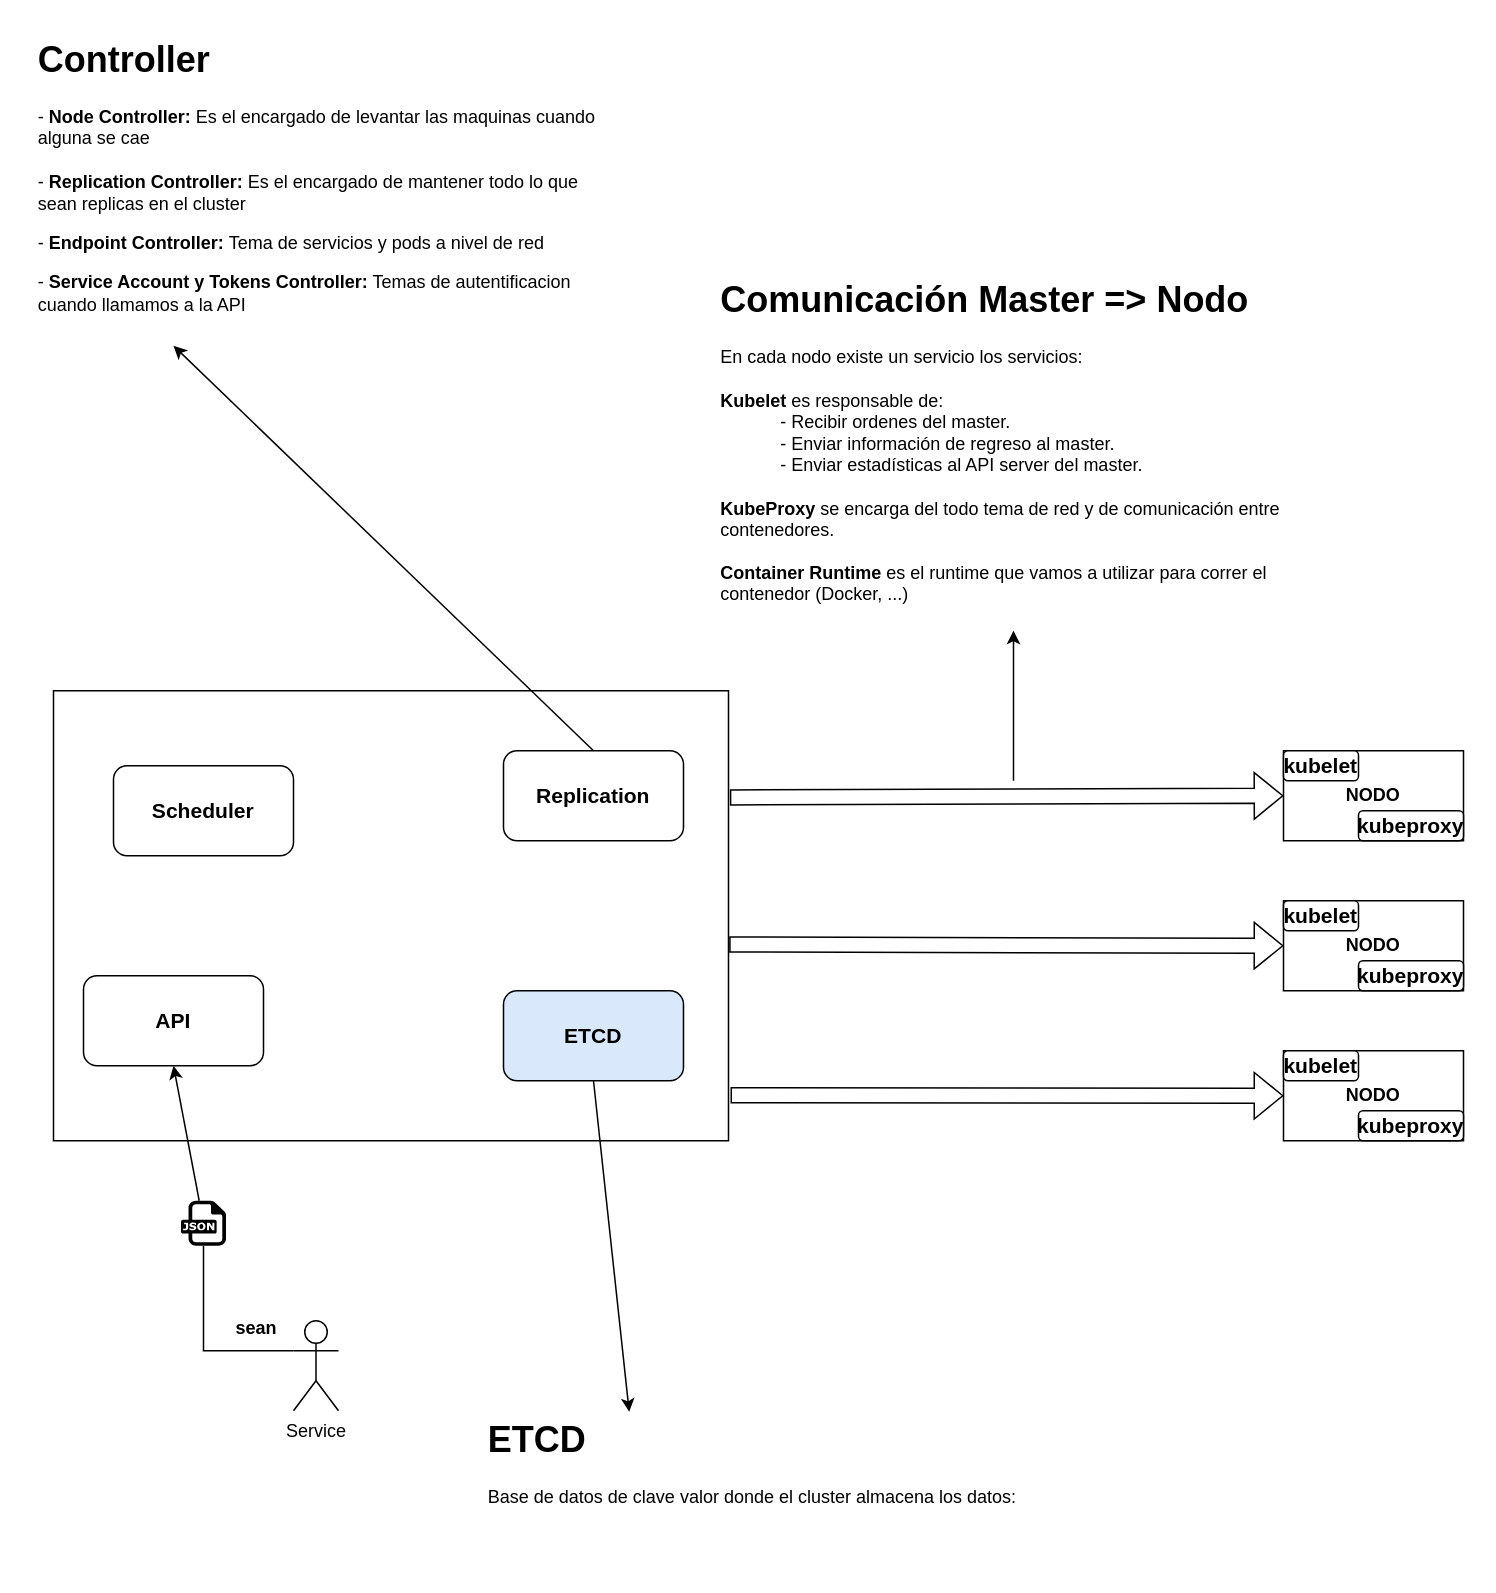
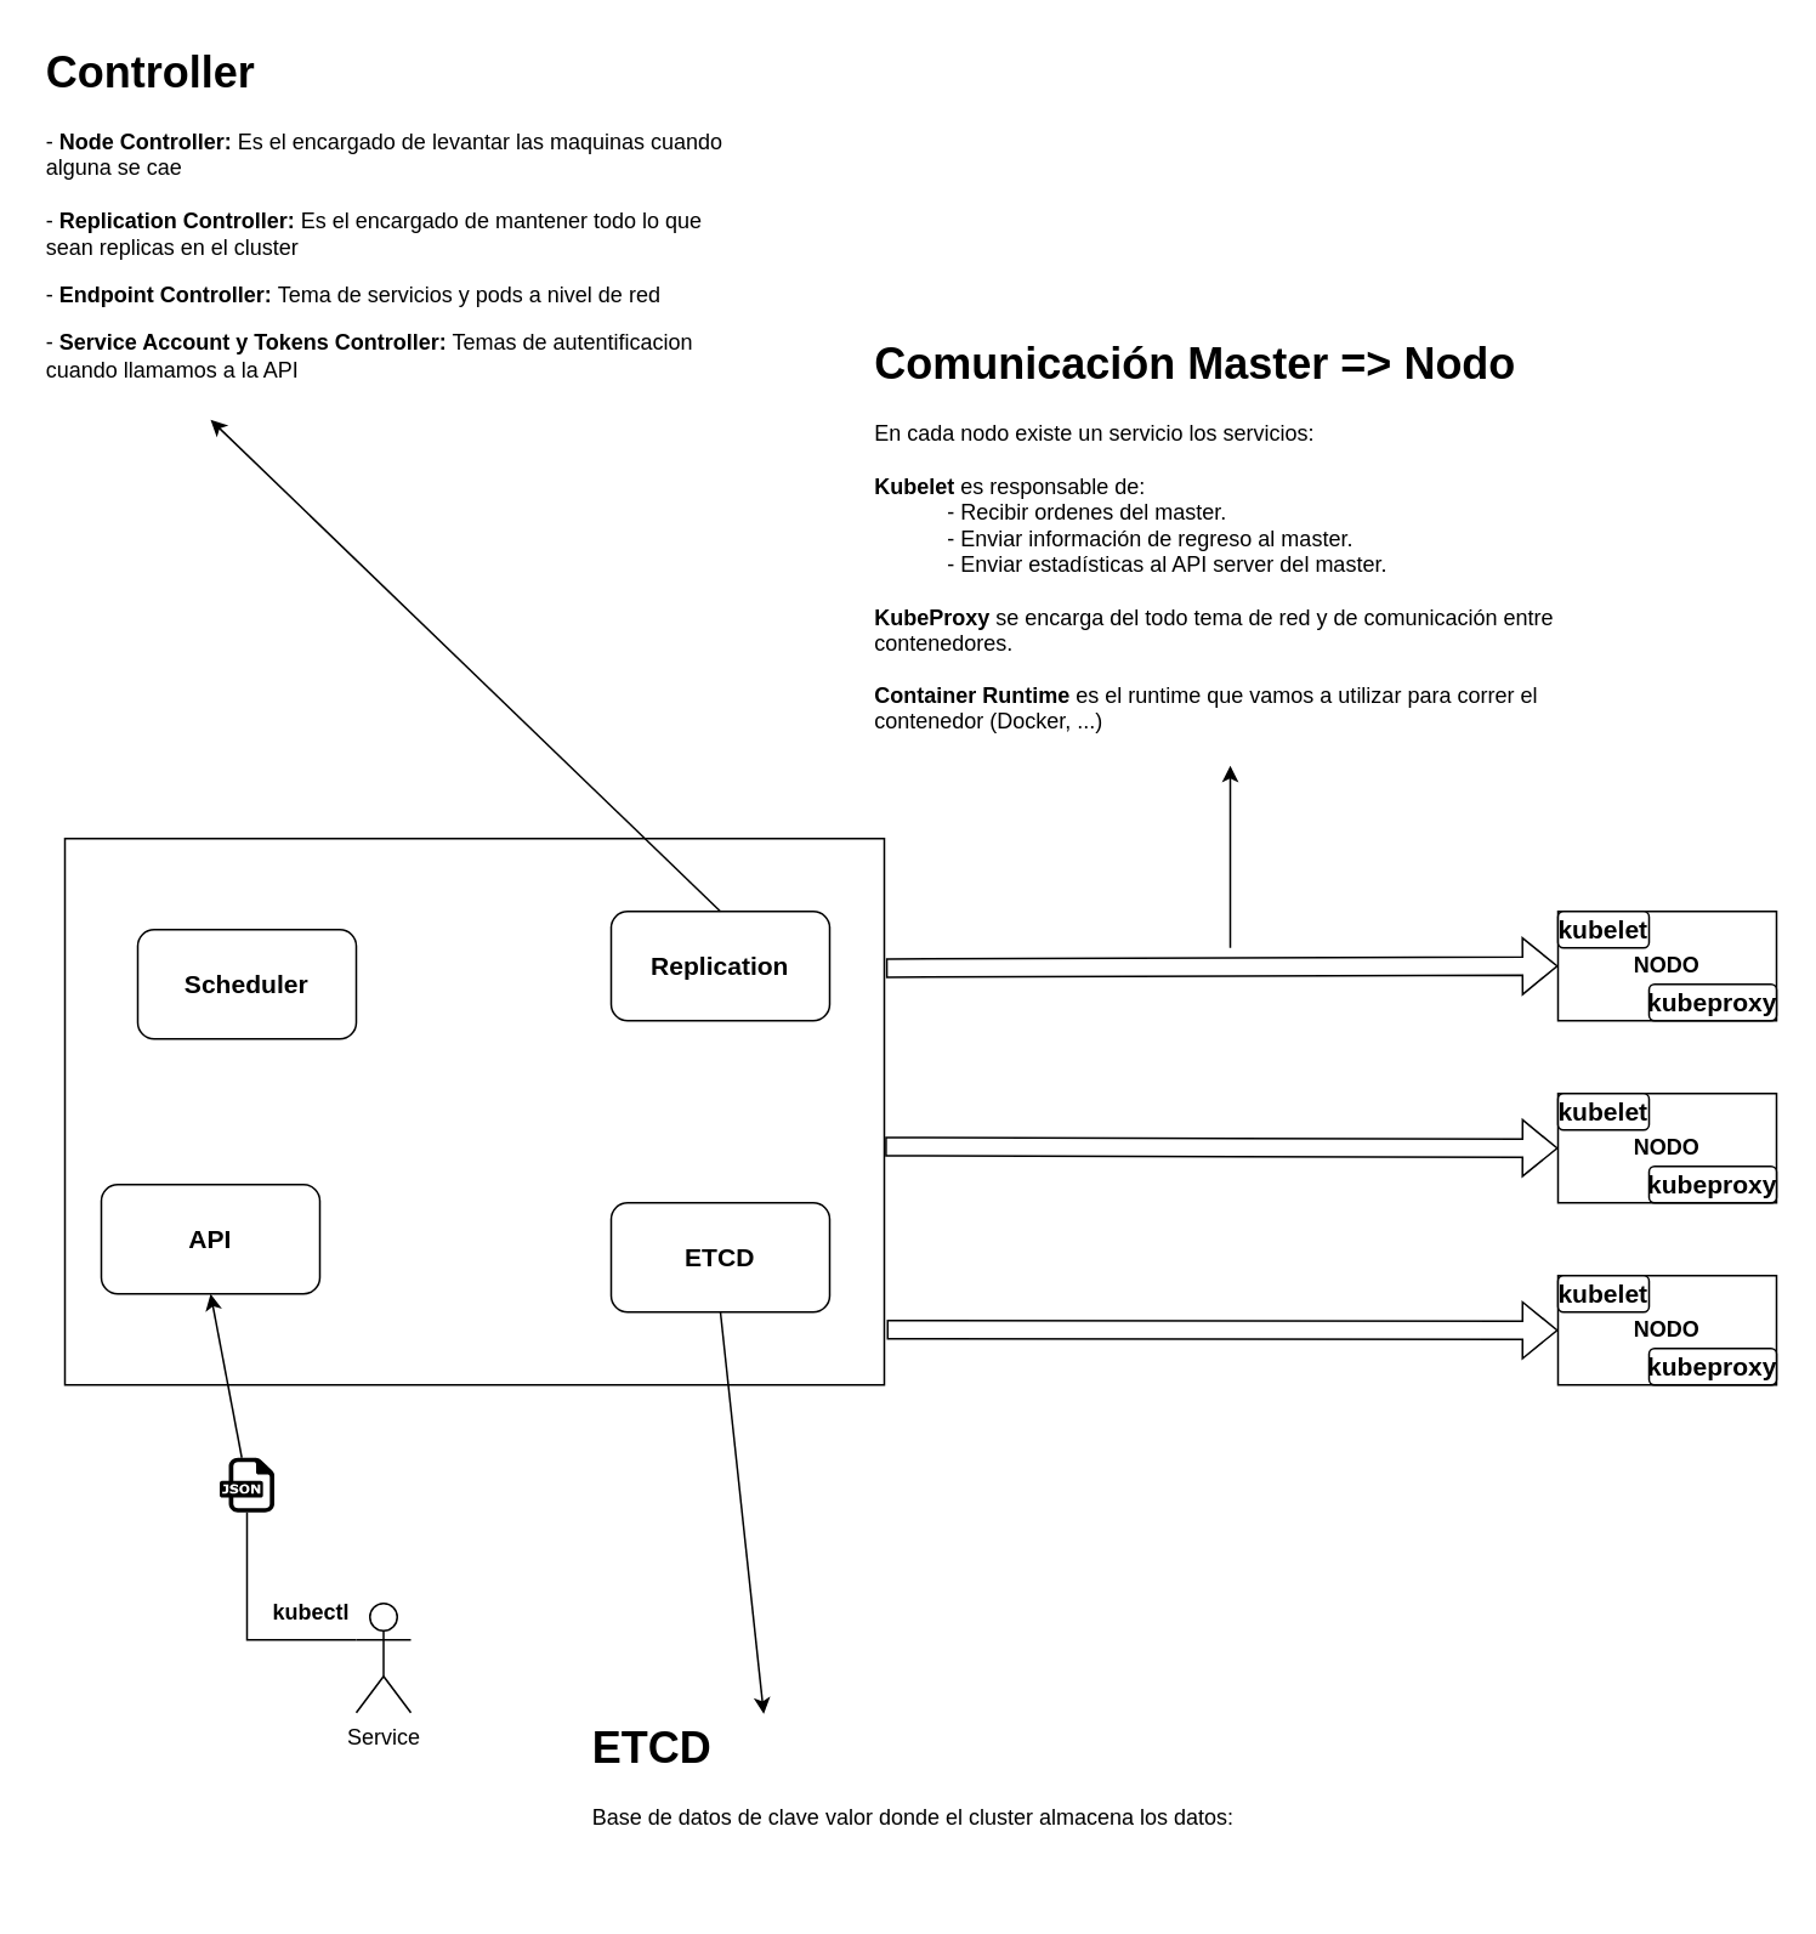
- <mxCell id="9" value="&lt;h3&gt;ETCD&lt;/h3&gt;" style="rounded=1;whiteSpace=wrap;html=1;fillColor=#dae8fc;" parent="1" vertex="1"><mxGeometry x="335" y="660" width="120" height="60" as="geometry" /></mxCell>
+ <mxCell id="9" value="&lt;h3&gt;ETCD&lt;/h3&gt;" style="rounded=1;whiteSpace=wrap;html=1;" parent="1" vertex="1"><mxGeometry x="335" y="660" width="120" height="60" as="geometry" /></mxCell>
- <mxCell id="11" value="&lt;b&gt;sean&lt;/b&gt;" style="text;html=1;align=center;verticalAlign=middle;resizable=0;points=[];autosize=1;strokeColor=none;fillColor=none;" parent="1" vertex="1"><mxGeometry x="135" y="870" width="70" height="30" as="geometry" /></mxCell>
+ <mxCell id="11" value="&lt;b&gt;kubectl&lt;/b&gt;" style="text;html=1;align=center;verticalAlign=middle;resizable=0;points=[];autosize=1;strokeColor=none;fillColor=none;" parent="1" vertex="1"><mxGeometry x="135" y="870" width="70" height="30" as="geometry" /></mxCell>
